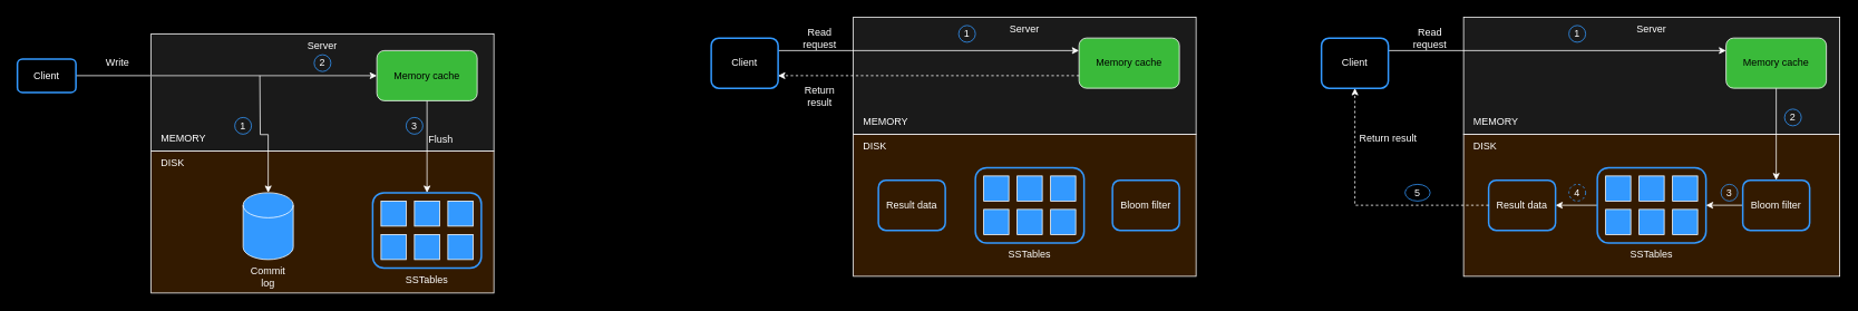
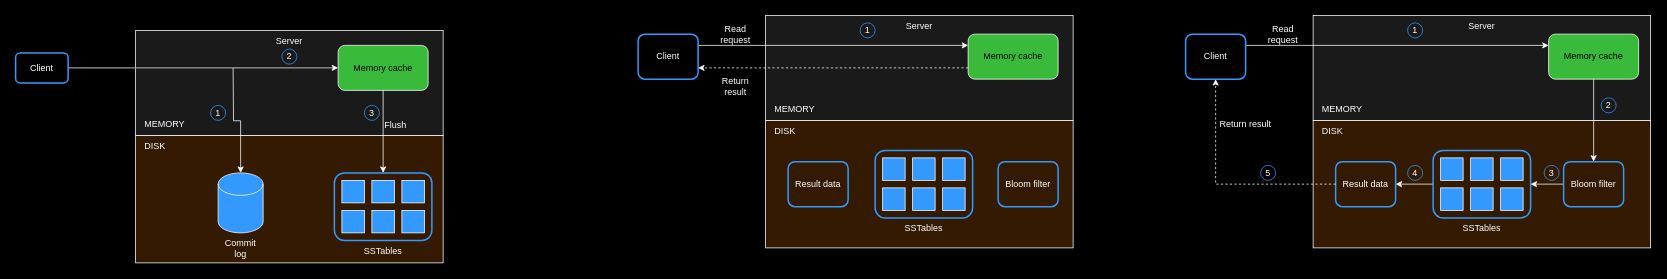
- <mxCell id="17" value="Write" style="text;html=1;align=center;verticalAlign=middle;whiteSpace=wrap;rounded=0;fontFamily=Helvetica;fontSize=12;fontColor=#FFFFFF;" vertex="1" parent="1"><mxGeometry x="110" y="60" width="60" height="30" as="geometry" /></mxCell>
- <mxCell id="70" value="5" style="ellipse;whiteSpace=wrap;html=1;aspect=fixed;rounded=0;strokeColor=#3399FF;align=center;verticalAlign=middle;fontFamily=Helvetica;fontSize=12;fontColor=#FFFFFF;fillColor=none;" vertex="1" parent="1"><mxGeometry x="1680" y="220" width="30" height="20" as="geometry" /></mxCell>
+ <mxCell id="70" value="5" style="ellipse;whiteSpace=wrap;html=1;aspect=fixed;rounded=0;strokeColor=#3399FF;align=center;verticalAlign=middle;fontFamily=Helvetica;fontSize=12;fontColor=#FFFFFF;fillColor=none;" vertex="1" parent="1"><mxGeometry x="1680" y="220" width="20" height="20" as="geometry" /></mxCell>
- <mxCell id="69" value="4" style="ellipse;whiteSpace=wrap;html=1;aspect=fixed;rounded=0;strokeColor=#3399FF;align=center;verticalAlign=middle;fontFamily=Helvetica;fontSize=12;fontColor=#FFFFFF;fillColor=none;dashed=1;" vertex="1" parent="1"><mxGeometry x="1876" y="220" width="20" height="20" as="geometry" /></mxCell>
+ <mxCell id="69" value="4" style="ellipse;whiteSpace=wrap;html=1;aspect=fixed;rounded=0;strokeColor=#3399FF;align=center;verticalAlign=middle;fontFamily=Helvetica;fontSize=12;fontColor=#FFFFFF;fillColor=none;" vertex="1" parent="1"><mxGeometry x="1876" y="220" width="20" height="20" as="geometry" /></mxCell>
